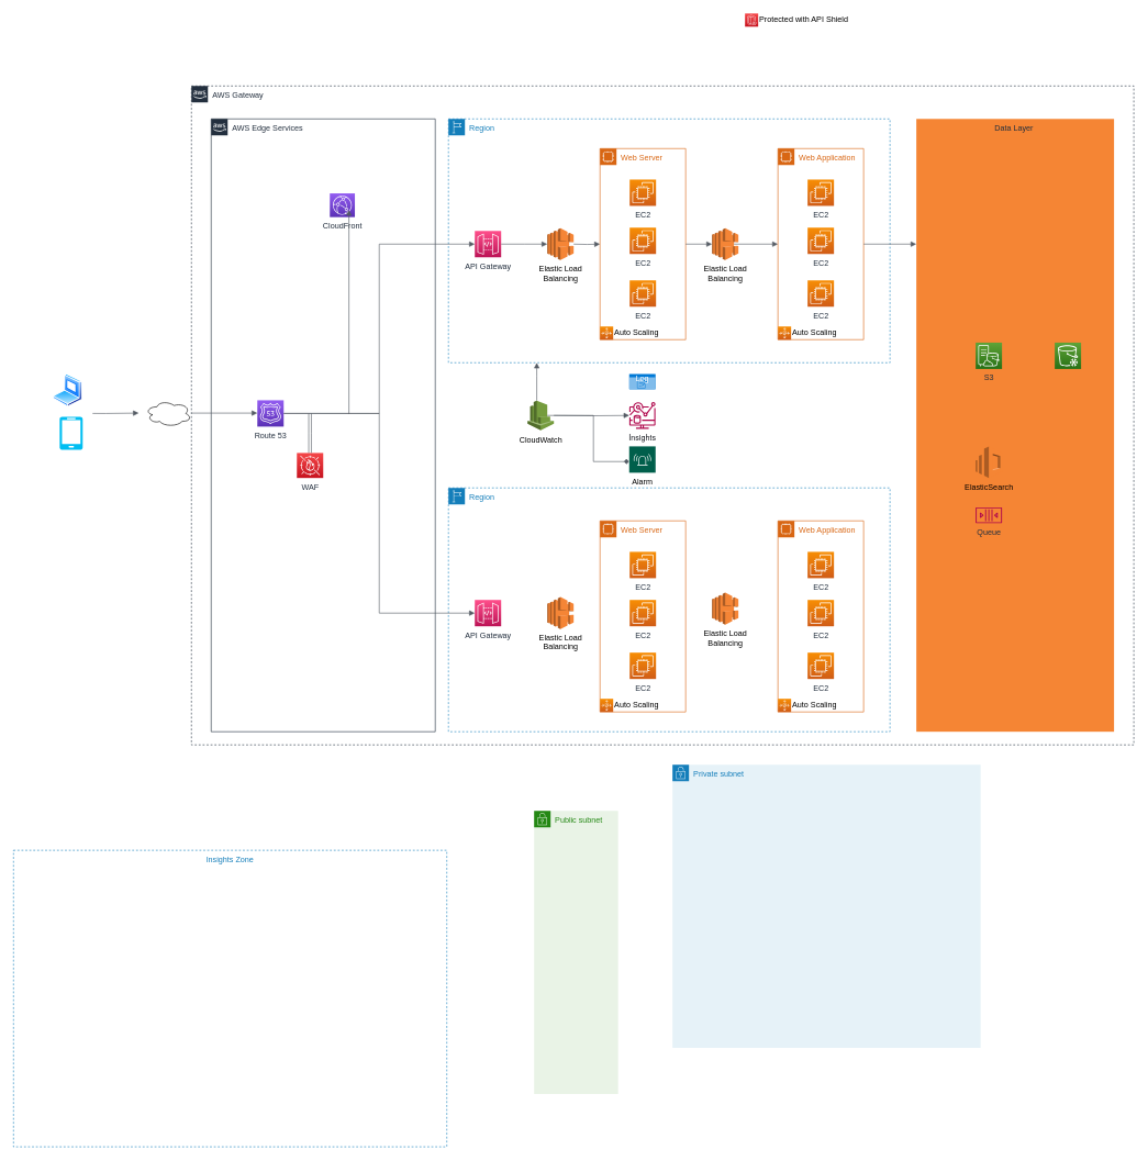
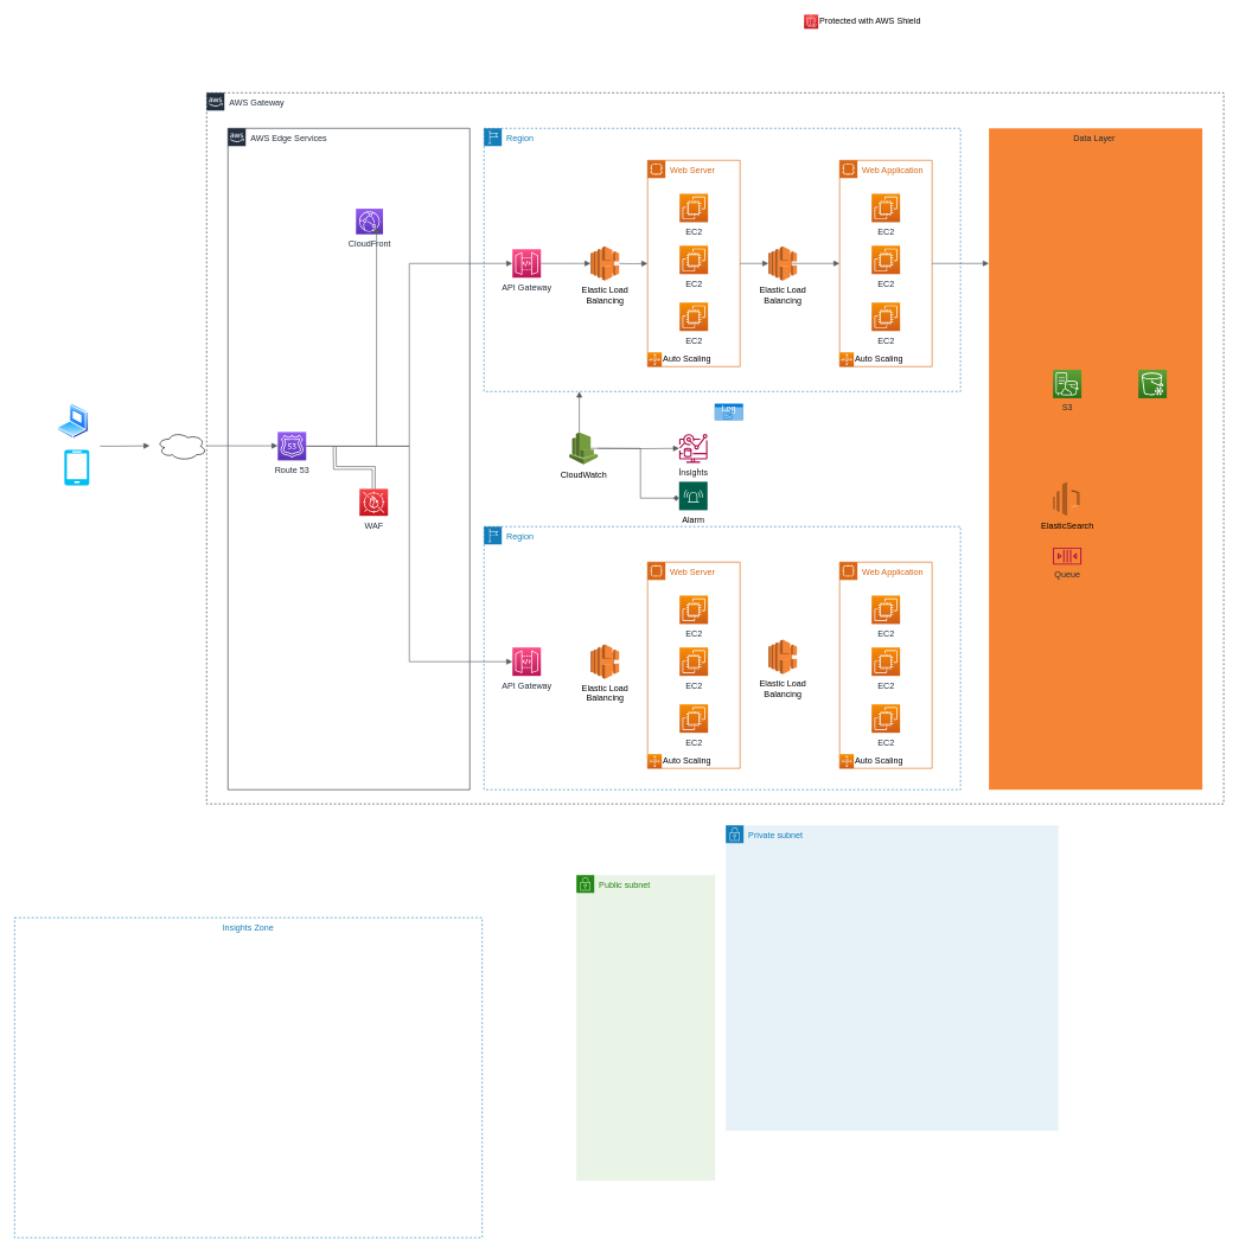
- <mxCell id="61" value="Protected with API Shield" style="text;html=1;strokeColor=none;fillColor=none;align=left;verticalAlign=middle;whiteSpace=wrap;rounded=0;" parent="59" vertex="1"><mxGeometry x="20" width="170" height="20" as="geometry" /></mxCell>
+ <mxCell id="61" value="Protected with AWS Shield" style="text;html=1;strokeColor=none;fillColor=none;align=left;verticalAlign=middle;whiteSpace=wrap;rounded=0;" parent="59" vertex="1"><mxGeometry x="20" width="170" height="20" as="geometry" /></mxCell>
- <mxCell id="64" value="Log" style="html=1;strokeColor=none;fillColor=#0079D6;labelPosition=center;verticalLabelPosition=middle;verticalAlign=top;align=center;fontSize=12;outlineConnect=0;spacingTop=-6;fontColor=#FFFFFF;sketch=0;shape=mxgraph.sitemap.log;aspect=fixed;" vertex="1" parent="3"><mxGeometry x="664.28" y="436.95" width="40" height="23.33" as="geometry" /></mxCell>
+ <mxCell id="64" value="Log" style="html=1;strokeColor=none;fillColor=#0079D6;labelPosition=center;verticalLabelPosition=middle;verticalAlign=top;align=center;fontSize=12;outlineConnect=0;spacingTop=-6;fontColor=#FFFFFF;sketch=0;shape=mxgraph.sitemap.log;aspect=fixed;" vertex="1" parent="3"><mxGeometry x="714.28" y="436.95" width="40" height="23.33" as="geometry" /></mxCell>
- <mxCell id="54" value="WAF" style="sketch=0;points=[[0,0,0],[0.25,0,0],[0.5,0,0],[0.75,0,0],[1,0,0],[0,1,0],[0.25,1,0],[0.5,1,0],[0.75,1,0],[1,1,0],[0,0.25,0],[0,0.5,0],[0,0.75,0],[1,0.25,0],[1,0.5,0],[1,0.75,0]];outlineConnect=0;fontColor=#232F3E;gradientColor=#F54749;gradientDirection=north;fillColor=#C7131F;strokeColor=#ffffff;dashed=0;verticalLabelPosition=bottom;verticalAlign=top;align=center;html=1;fontSize=12;fontStyle=0;aspect=fixed;shape=mxgraph.aws4.resourceIcon;resIcon=mxgraph.aws4.waf;" parent="3" vertex="1"><mxGeometry x="160" y="556.95" width="40" height="38" as="geometry" /></mxCell>
+ <mxCell id="54" value="WAF" style="sketch=0;points=[[0,0,0],[0.25,0,0],[0.5,0,0],[0.75,0,0],[1,0,0],[0,1,0],[0.25,1,0],[0.5,1,0],[0.75,1,0],[1,1,0],[0,0.25,0],[0,0.5,0],[0,0.75,0],[1,0.25,0],[1,0.5,0],[1,0.75,0]];outlineConnect=0;fontColor=#232F3E;gradientColor=#F54749;gradientDirection=north;fillColor=#C7131F;strokeColor=#ffffff;dashed=0;verticalLabelPosition=bottom;verticalAlign=top;align=center;html=1;fontSize=12;fontStyle=0;aspect=fixed;shape=mxgraph.aws4.resourceIcon;resIcon=mxgraph.aws4.waf;" parent="3" vertex="1"><mxGeometry x="215" y="556.95" width="40" height="38" as="geometry" /></mxCell>
- <mxCell id="68" value="Public subnet" style="points=[[0,0],[0.25,0],[0.5,0],[0.75,0],[1,0],[1,0.25],[1,0.5],[1,0.75],[1,1],[0.75,1],[0.5,1],[0.25,1],[0,1],[0,0.75],[0,0.5],[0,0.25]];outlineConnect=0;gradientColor=none;html=1;whiteSpace=wrap;fontSize=12;fontStyle=0;container=1;pointerEvents=0;collapsible=0;recursiveResize=0;shape=mxgraph.aws4.group;grIcon=mxgraph.aws4.group_security_group;grStroke=0;strokeColor=#248814;fillColor=#E9F3E6;verticalAlign=top;align=left;spacingLeft=30;fontColor=#248814;dashed=0;" parent="1" vertex="1"><mxGeometry x="810" y="1230" width="127.5" height="430" as="geometry" /></mxCell>
+ <mxCell id="68" value="Public subnet" style="points=[[0,0],[0.25,0],[0.5,0],[0.75,0],[1,0],[1,0.25],[1,0.5],[1,0.75],[1,1],[0.75,1],[0.5,1],[0.25,1],[0,1],[0,0.75],[0,0.5],[0,0.25]];outlineConnect=0;gradientColor=none;html=1;whiteSpace=wrap;fontSize=12;fontStyle=0;container=1;pointerEvents=0;collapsible=0;recursiveResize=0;shape=mxgraph.aws4.group;grIcon=mxgraph.aws4.group_security_group;grStroke=0;strokeColor=#248814;fillColor=#E9F3E6;verticalAlign=top;align=left;spacingLeft=30;fontColor=#248814;dashed=0;" parent="1" vertex="1"><mxGeometry x="810" y="1230" width="195" height="430" as="geometry" /></mxCell>
